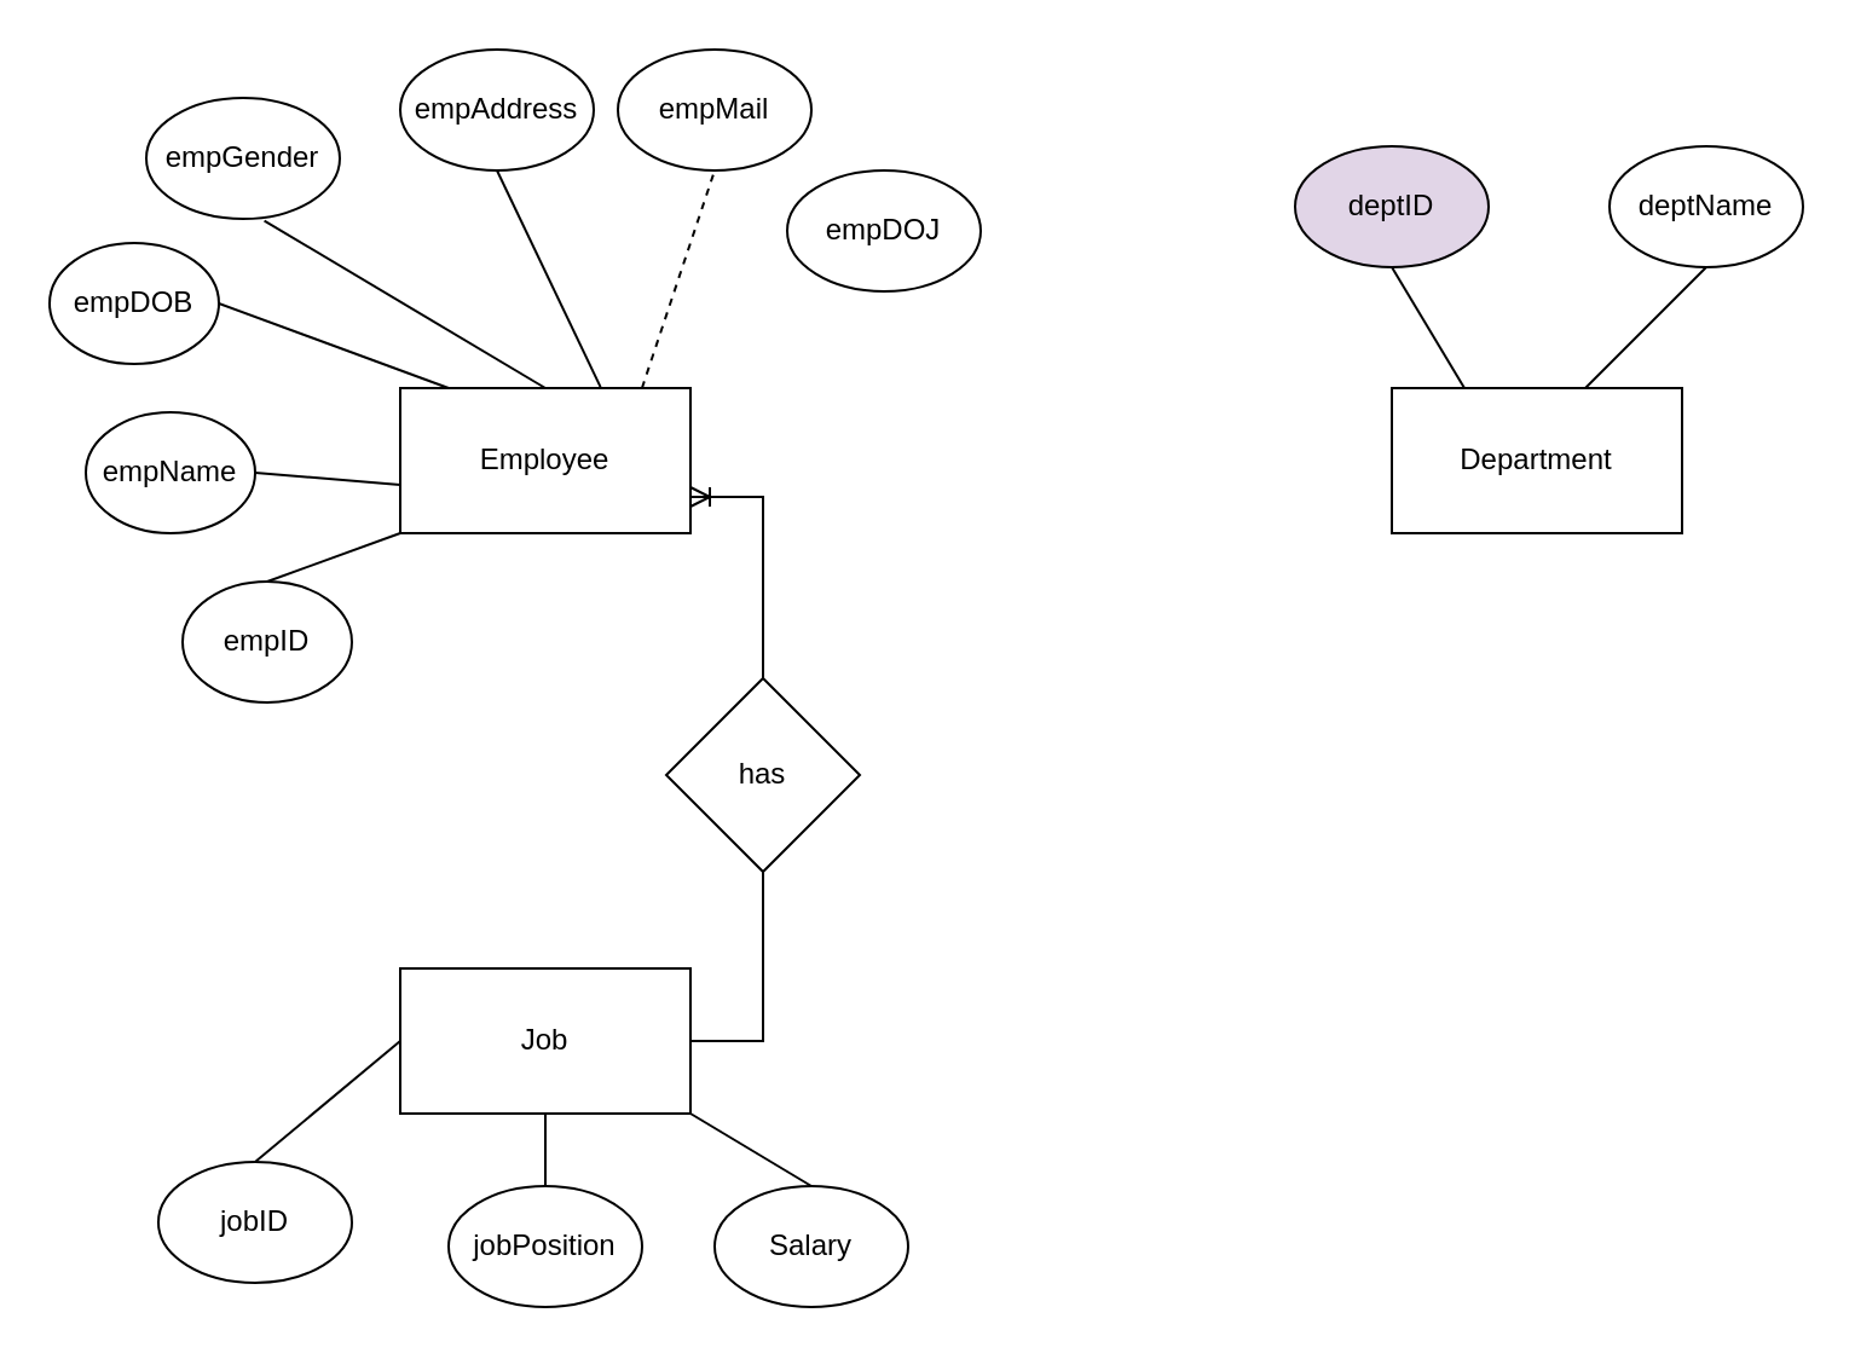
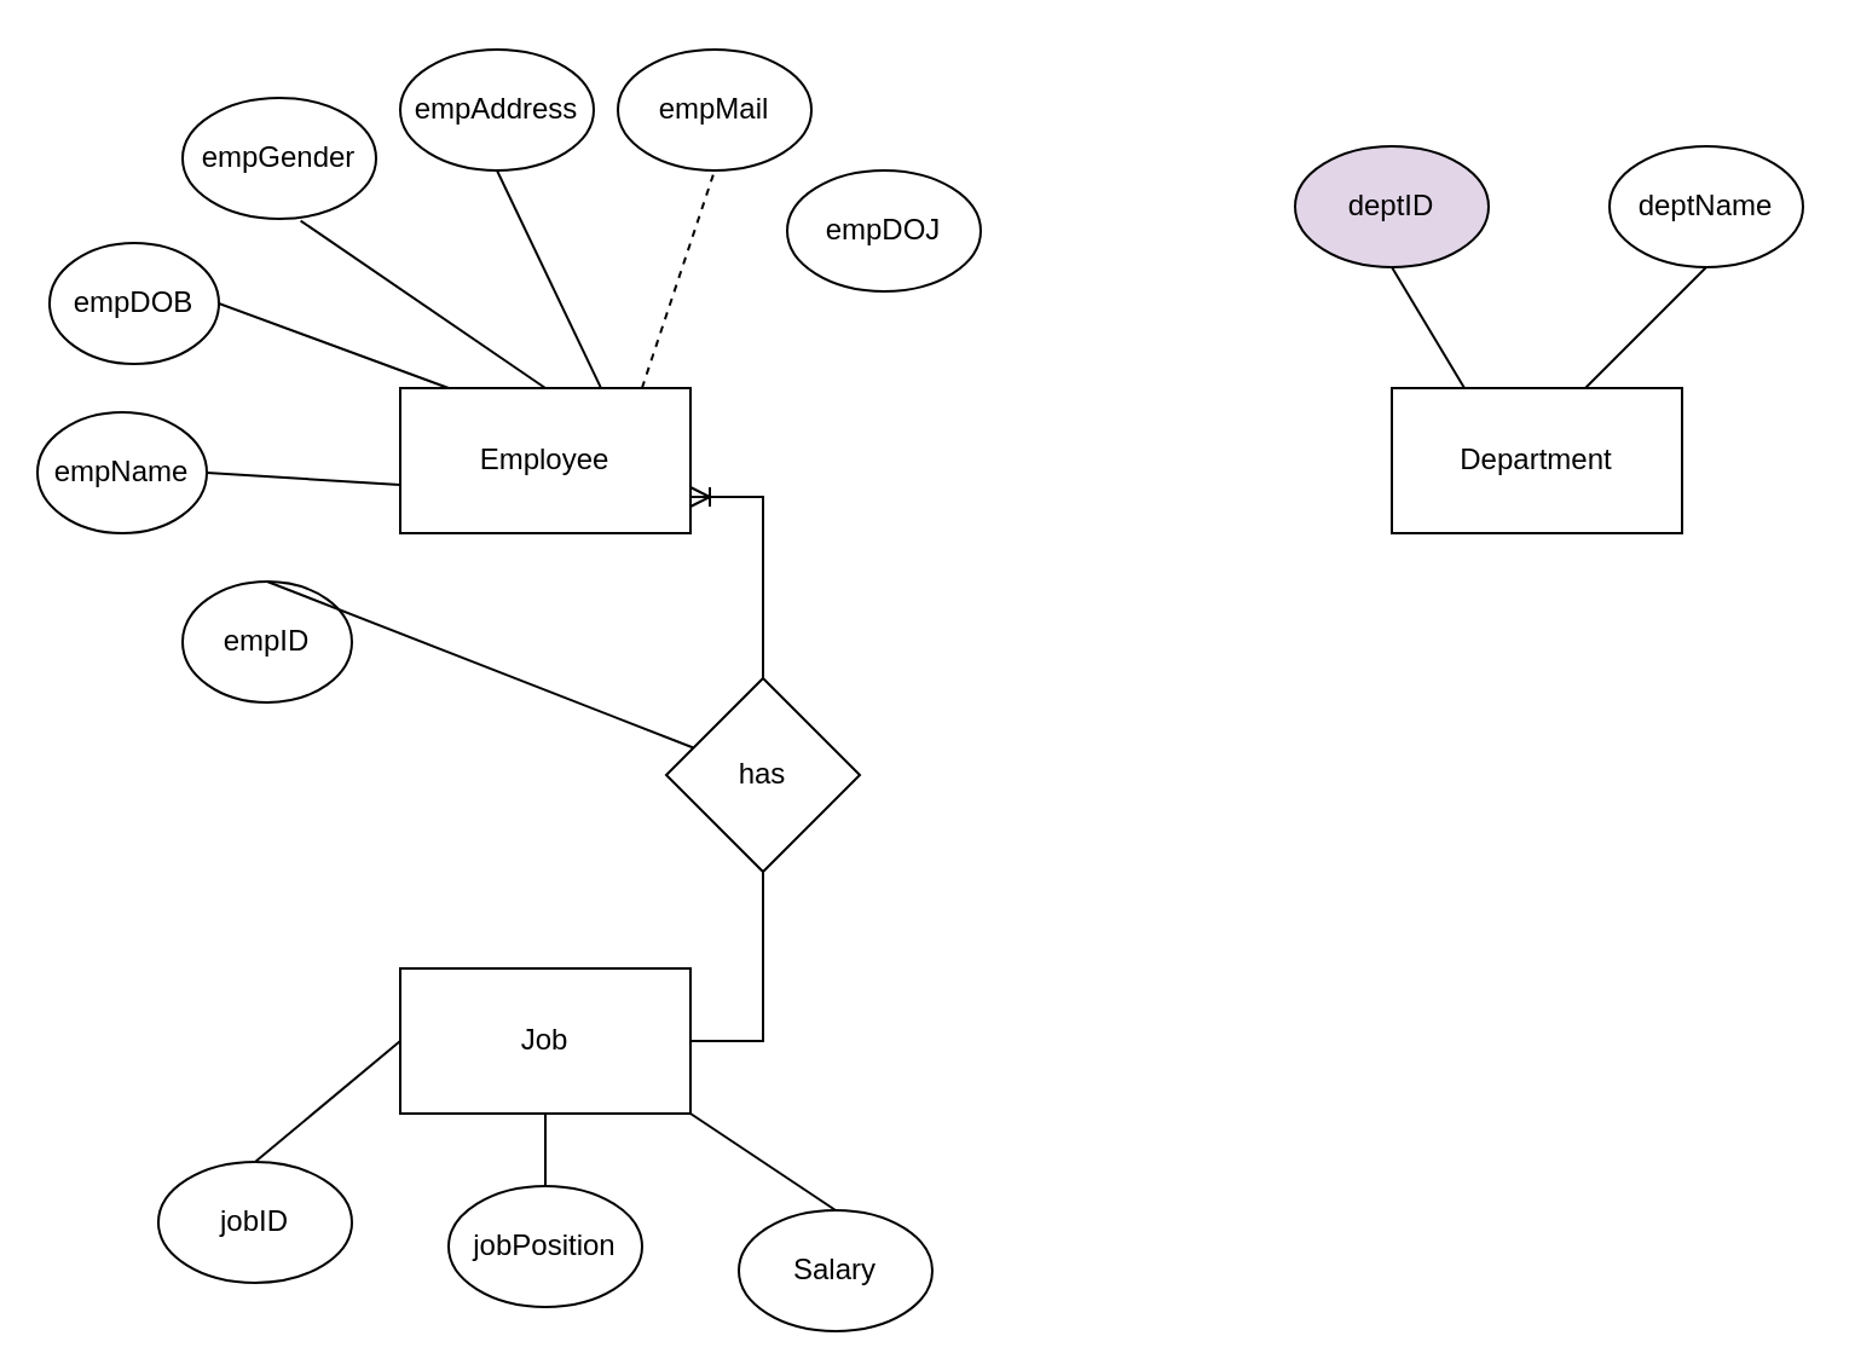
- <mxCell id="8" value="empGender" style="ellipse;whiteSpace=wrap;html=1;" vertex="1" parent="1"><mxGeometry x="60" y="40" width="80" height="50" as="geometry" /></mxCell>
+ <mxCell id="8" value="empGender" style="ellipse;whiteSpace=wrap;html=1;" vertex="1" parent="1"><mxGeometry x="75" y="40" width="80" height="50" as="geometry" /></mxCell>
- <mxCell id="6" value="empName" style="ellipse;whiteSpace=wrap;html=1;" vertex="1" parent="1"><mxGeometry x="35" y="170" width="70" height="50" as="geometry" /></mxCell>
+ <mxCell id="6" value="empName" style="ellipse;whiteSpace=wrap;html=1;" vertex="1" parent="1"><mxGeometry x="15" y="170" width="70" height="50" as="geometry" /></mxCell>
- <mxCell id="27" value="" style="endArrow=none;html=1;rounded=0;exitX=0.5;exitY=0;exitDx=0;exitDy=0;entryX=0;entryY=1;entryDx=0;entryDy=0;" edge="1" parent="1" source="5" target="2"><mxGeometry width="50" height="50" relative="1" as="geometry"><mxPoint x="415" y="280" as="sourcePoint" /><mxPoint x="465" y="230" as="targetPoint" /></mxGeometry></mxCell>
+ <mxCell id="27" value="" style="endArrow=none;html=1;rounded=0;exitX=0.5;exitY=0;exitDx=0;exitDy=0;" edge="1" parent="1" source="5" target="29"><mxGeometry width="50" height="50" relative="1" as="geometry"><mxPoint x="415" y="280" as="sourcePoint" /><mxPoint x="465" y="230" as="targetPoint" /></mxGeometry></mxCell>
- <mxCell id="16" value="Salary" style="ellipse;whiteSpace=wrap;html=1;" vertex="1" parent="1"><mxGeometry x="295" y="490" width="80" height="50" as="geometry" /></mxCell>
+ <mxCell id="16" value="Salary" style="ellipse;whiteSpace=wrap;html=1;" vertex="1" parent="1"><mxGeometry x="305" y="500" width="80" height="50" as="geometry" /></mxCell>
